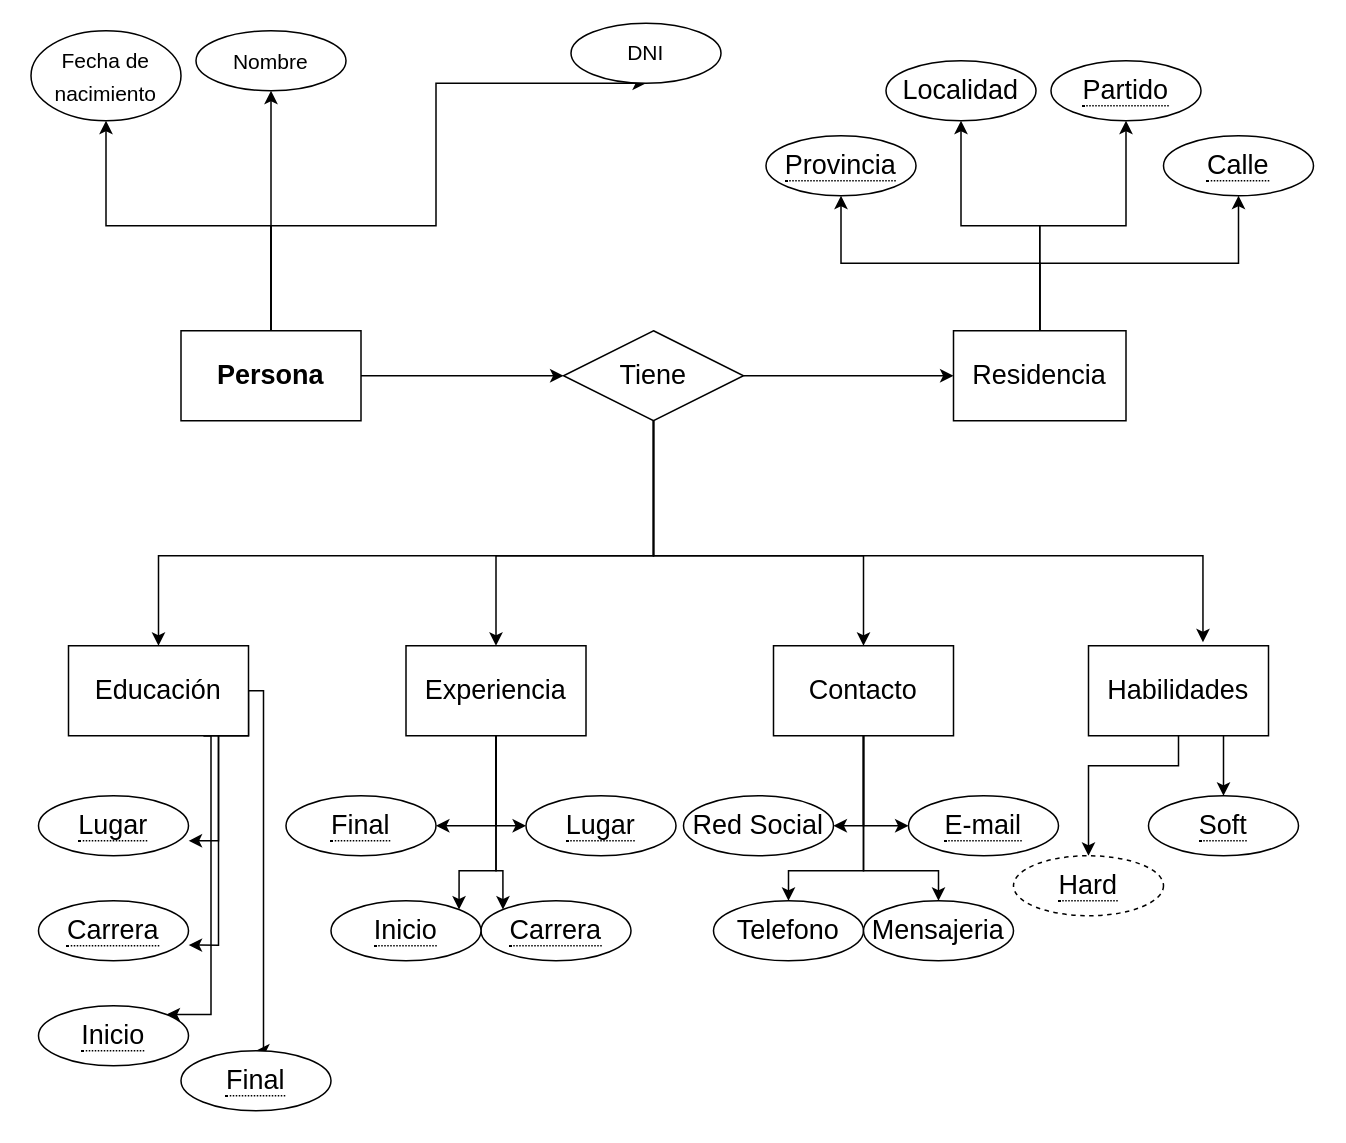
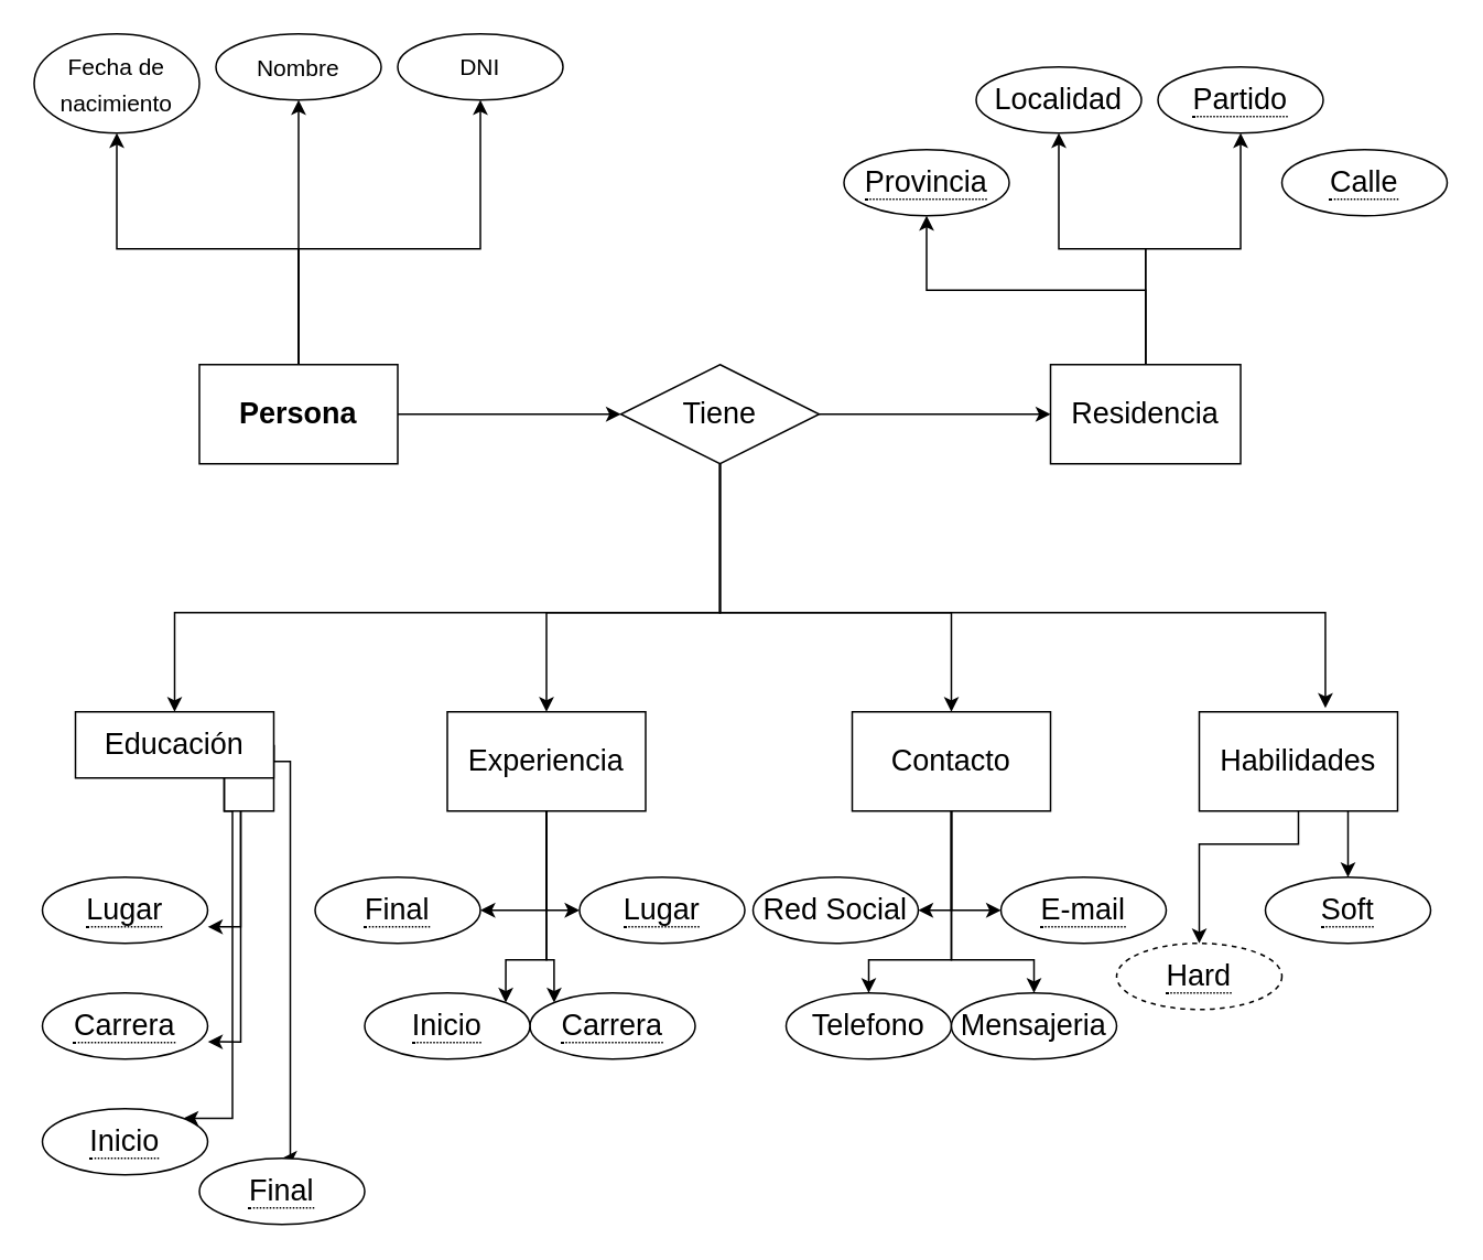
- <mxCell id="28" value="DNI" style="ellipse;whiteSpace=wrap;html=1;align=center;fontSize=14;" vertex="1" parent="1"><mxGeometry x="380" y="15" width="100" height="40" as="geometry" /></mxCell>
+ <mxCell id="28" value="DNI" style="ellipse;whiteSpace=wrap;html=1;align=center;fontSize=14;" vertex="1" parent="1"><mxGeometry x="240" y="20" width="100" height="40" as="geometry" /></mxCell>
- <mxCell id="51" style="edgeStyle=orthogonalEdgeStyle;rounded=0;orthogonalLoop=1;jettySize=auto;html=1;exitX=0.5;exitY=0;exitDx=0;exitDy=0;fontSize=18;entryX=0.5;entryY=1;entryDx=0;entryDy=0;" edge="1" parent="1" source="52" target="56"><mxGeometry relative="1" as="geometry"><mxPoint x="825" y="140" as="targetPoint" /></mxGeometry></mxCell>
- <mxCell id="14" value="Educación" style="rounded=0;whiteSpace=wrap;html=1;fontSize=18;" vertex="1" parent="1"><mxGeometry x="45" y="430" width="120" height="60" as="geometry" /></mxCell>
+ <mxCell id="14" value="Educación" style="rounded=0;whiteSpace=wrap;html=1;fontSize=18;" vertex="1" parent="1"><mxGeometry x="45" y="430" width="120" height="40" as="geometry" /></mxCell>
